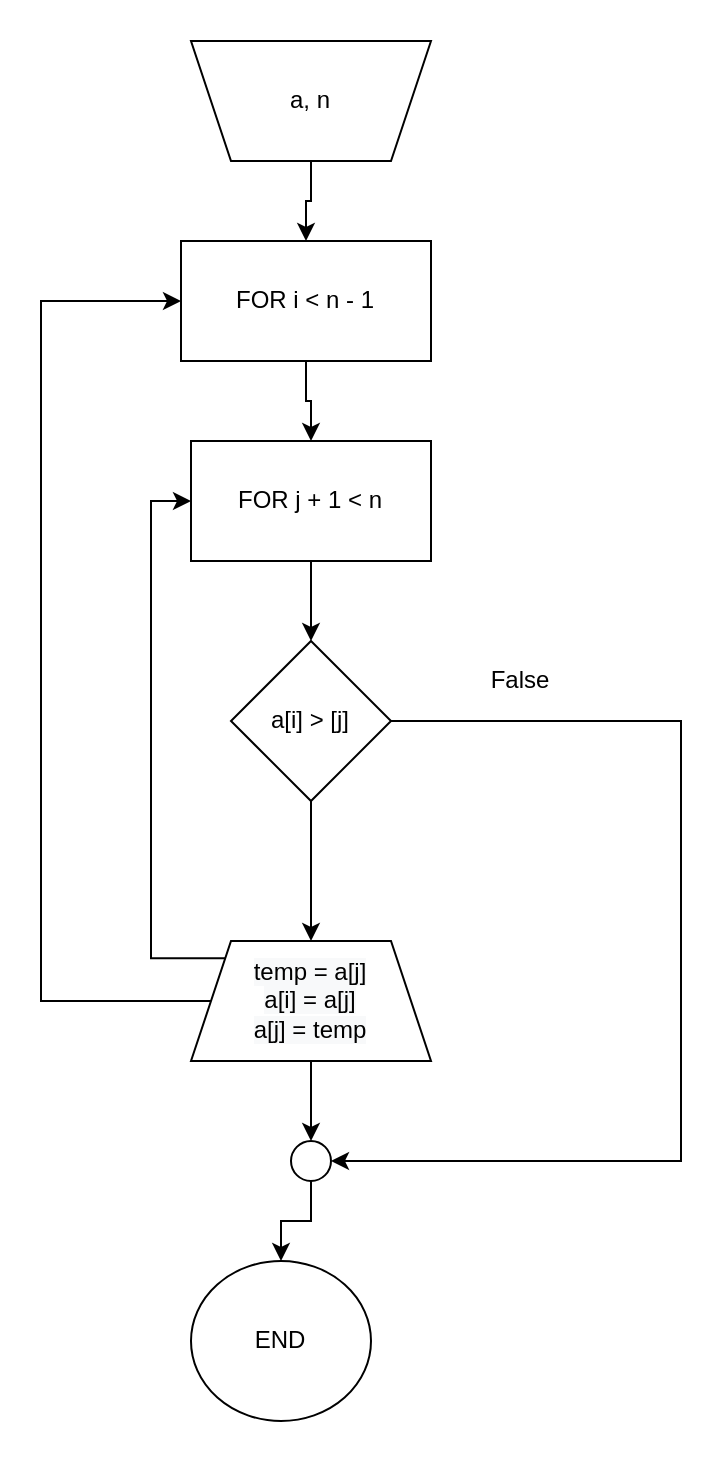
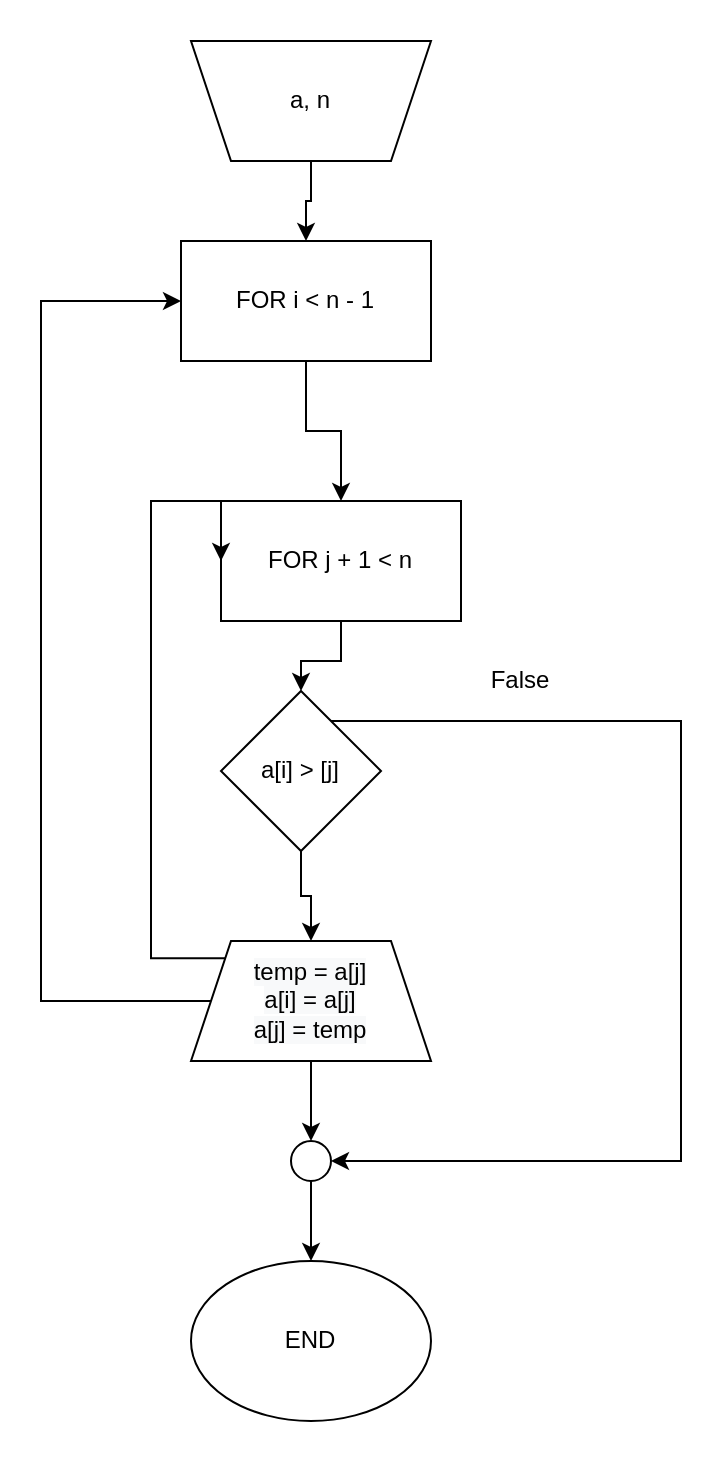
- <mxCell id="7" value="FOR j + 1 &amp;lt; n" style="rounded=0;whiteSpace=wrap;html=1;" vertex="1" parent="1"><mxGeometry x="95" y="220" width="120" height="60" as="geometry" /></mxCell>
+ <mxCell id="7" value="FOR j + 1 &amp;lt; n" style="rounded=0;whiteSpace=wrap;html=1;" vertex="1" parent="1"><mxGeometry x="110" y="250" width="120" height="60" as="geometry" /></mxCell>
- <mxCell id="10" value="a[i] &amp;gt; [j]" style="rhombus;whiteSpace=wrap;html=1;rounded=0;shadow=0;sketch=0;" vertex="1" parent="1"><mxGeometry x="115" y="320" width="80" height="80" as="geometry" /></mxCell>
+ <mxCell id="10" value="a[i] &amp;gt; [j]" style="rhombus;whiteSpace=wrap;html=1;rounded=0;shadow=0;sketch=0;" vertex="1" parent="1"><mxGeometry x="110" y="345" width="80" height="80" as="geometry" /></mxCell>
- <mxCell id="11" value="END" style="ellipse;whiteSpace=wrap;html=1;rounded=0;shadow=0;sketch=0;" vertex="1" parent="1"><mxGeometry x="95" y="630" width="90" height="80" as="geometry" /></mxCell>
+ <mxCell id="11" value="END" style="ellipse;whiteSpace=wrap;html=1;rounded=0;shadow=0;sketch=0;" vertex="1" parent="1"><mxGeometry x="95" y="630" width="120" height="80" as="geometry" /></mxCell>
